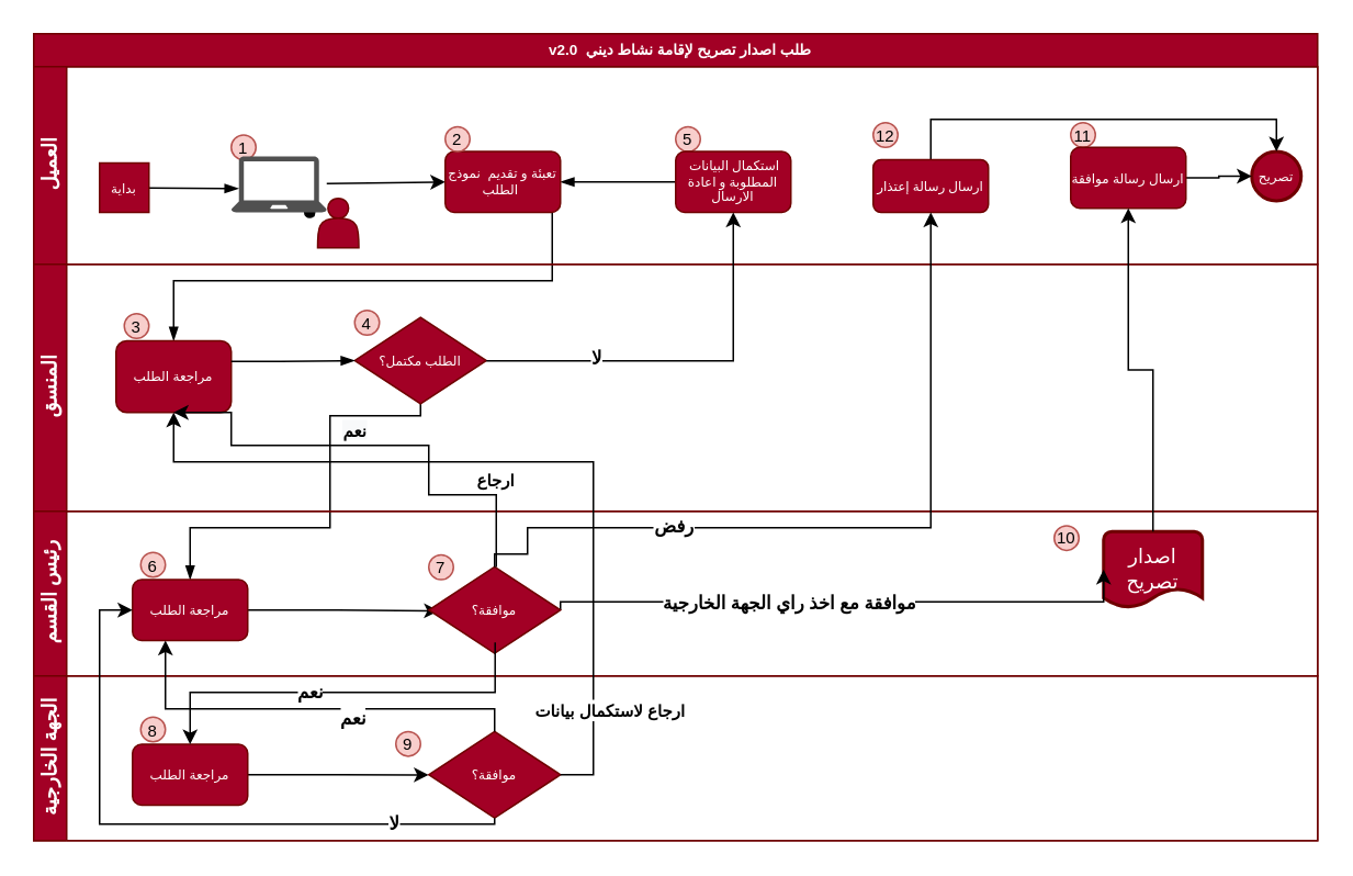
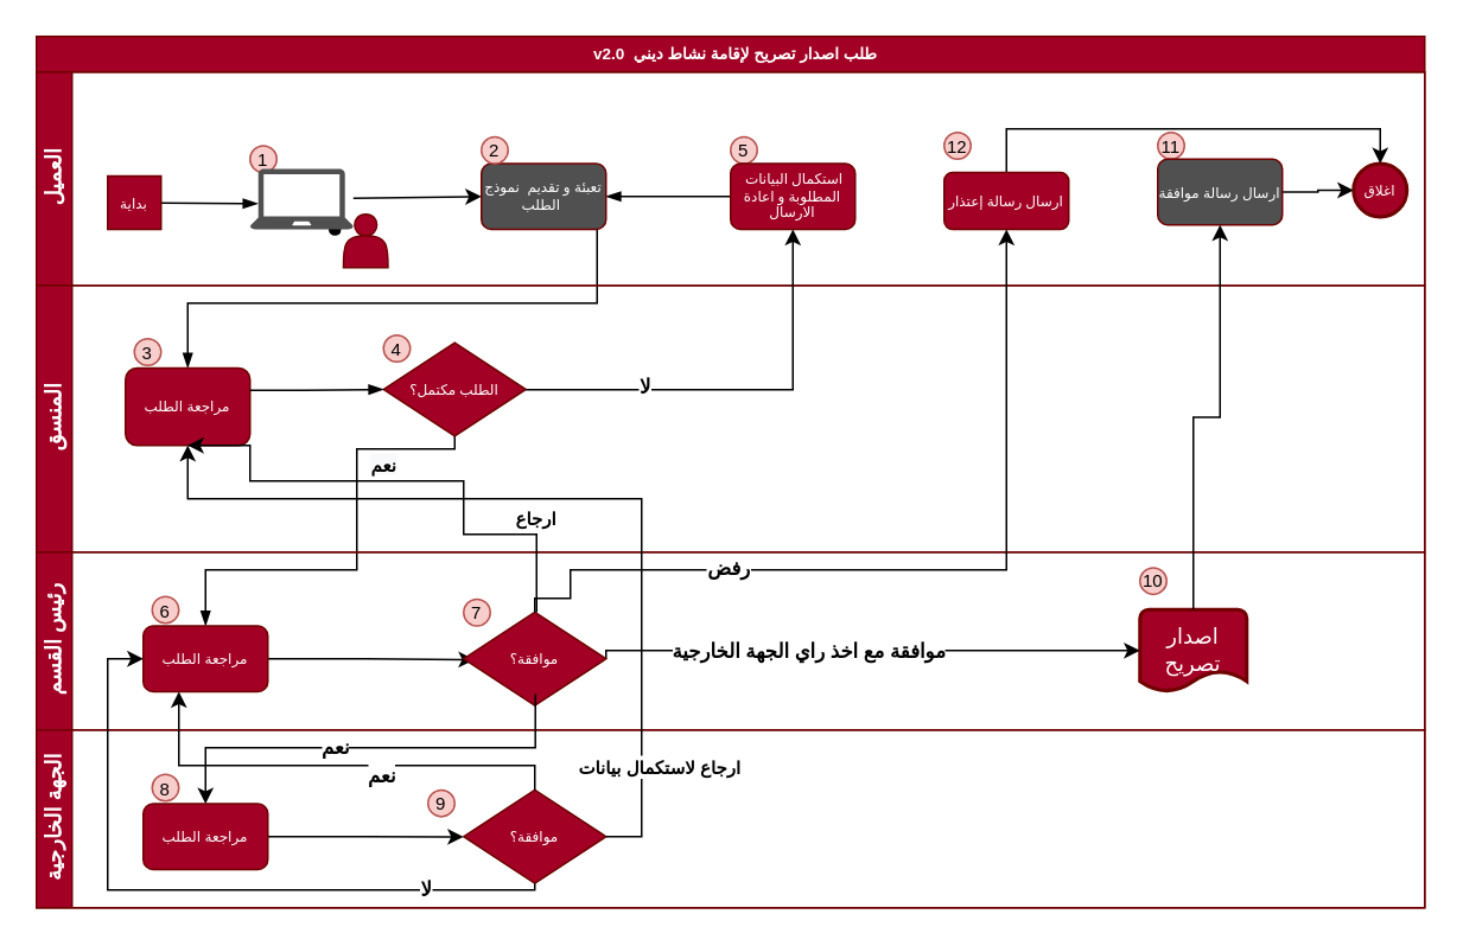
- <mxCell id="13" style="ellipse;whiteSpace=wrap;html=1;rounded=0;shadow=0;labelBackgroundColor=none;strokeWidth=2;fontFamily=Verdana;fontSize=8;align=center;fillColor=#a20025;strokeColor=#6F0000;fontColor=#ffffff;" value="تصريح" parent="6" vertex="1"><mxGeometry width="30" height="30" as="geometry" y="51.5" x="740" /></mxCell>
+ <mxCell id="13" style="ellipse;whiteSpace=wrap;html=1;rounded=0;shadow=0;labelBackgroundColor=none;strokeWidth=2;fontFamily=Verdana;fontSize=8;align=center;fillColor=#a20025;strokeColor=#6F0000;fontColor=#ffffff;" value="اغلاق" parent="6" vertex="1"><mxGeometry width="30" height="30" as="geometry" y="51.5" x="740" /></mxCell>
- <mxCell id="16" style="rounded=1;whiteSpace=wrap;html=1;shadow=0;labelBackgroundColor=none;strokeWidth=1;fontFamily=Verdana;fontSize=8;align=center;fillColor=#a20025;strokeColor=#6F0000;fontColor=#ffffff;" value="&lt;font face=&quot;dubai, sans-serif&quot;&gt;ارسال رسالة موافقة&lt;/font&gt;" parent="6" vertex="1"><mxGeometry width="70" height="37" as="geometry" y="49" x="630" /></mxCell>
+ <mxCell id="16" style="rounded=1;whiteSpace=wrap;html=1;shadow=0;labelBackgroundColor=none;strokeWidth=1;fontFamily=Verdana;fontSize=8;align=center;fillColor=#505050;strokeColor=#6F0000;fontColor=#ffffff;" value="&lt;font face=&quot;dubai, sans-serif&quot;&gt;ارسال رسالة موافقة&lt;/font&gt;" parent="6" vertex="1"><mxGeometry width="70" height="37" as="geometry" y="49" x="630" /></mxCell>
- <mxCell id="20" style="rounded=1;whiteSpace=wrap;html=1;shadow=0;labelBackgroundColor=none;strokeWidth=1;fontFamily=Verdana;fontSize=8;align=center;fillColor=#a20025;strokeColor=#6F0000;fontColor=#ffffff;" value="&lt;font face=&quot;dubai, sans-serif&quot;&gt;تعبئة و تقديم&amp;nbsp; نموذج الطلب&amp;nbsp;&lt;/font&gt;" parent="6" vertex="1"><mxGeometry width="70" height="37" as="geometry" y="51.5" x="250" /></mxCell>
+ <mxCell id="20" style="rounded=1;whiteSpace=wrap;html=1;shadow=0;labelBackgroundColor=none;strokeWidth=1;fontFamily=Verdana;fontSize=8;align=center;fillColor=#505050;strokeColor=#6F0000;fontColor=#ffffff;" value="&lt;font face=&quot;dubai, sans-serif&quot;&gt;تعبئة و تقديم&amp;nbsp; نموذج الطلب&amp;nbsp;&lt;/font&gt;" parent="6" vertex="1"><mxGeometry width="70" height="37" as="geometry" y="51.5" x="250" /></mxCell>
- <mxCell id="37" style="strokeWidth=2;html=1;shape=mxgraph.flowchart.document2;whiteSpace=wrap;size=0.25;fillColor=#a20025;strokeColor=#6F0000;fontColor=#ffffff;" value="اصدار تصريح" parent="32" vertex="1"><mxGeometry x="650" y="12.25" width="60" height="46.25" as="geometry" /></mxCell>
+ <mxCell id="37" style="strokeWidth=2;html=1;shape=mxgraph.flowchart.document2;whiteSpace=wrap;size=0.25;fillColor=#a20025;strokeColor=#6F0000;fontColor=#ffffff;" value="اصدار تصريح" parent="32" vertex="1"><mxGeometry width="60" height="46.25" as="geometry" y="32.25" x="620" /></mxCell>
